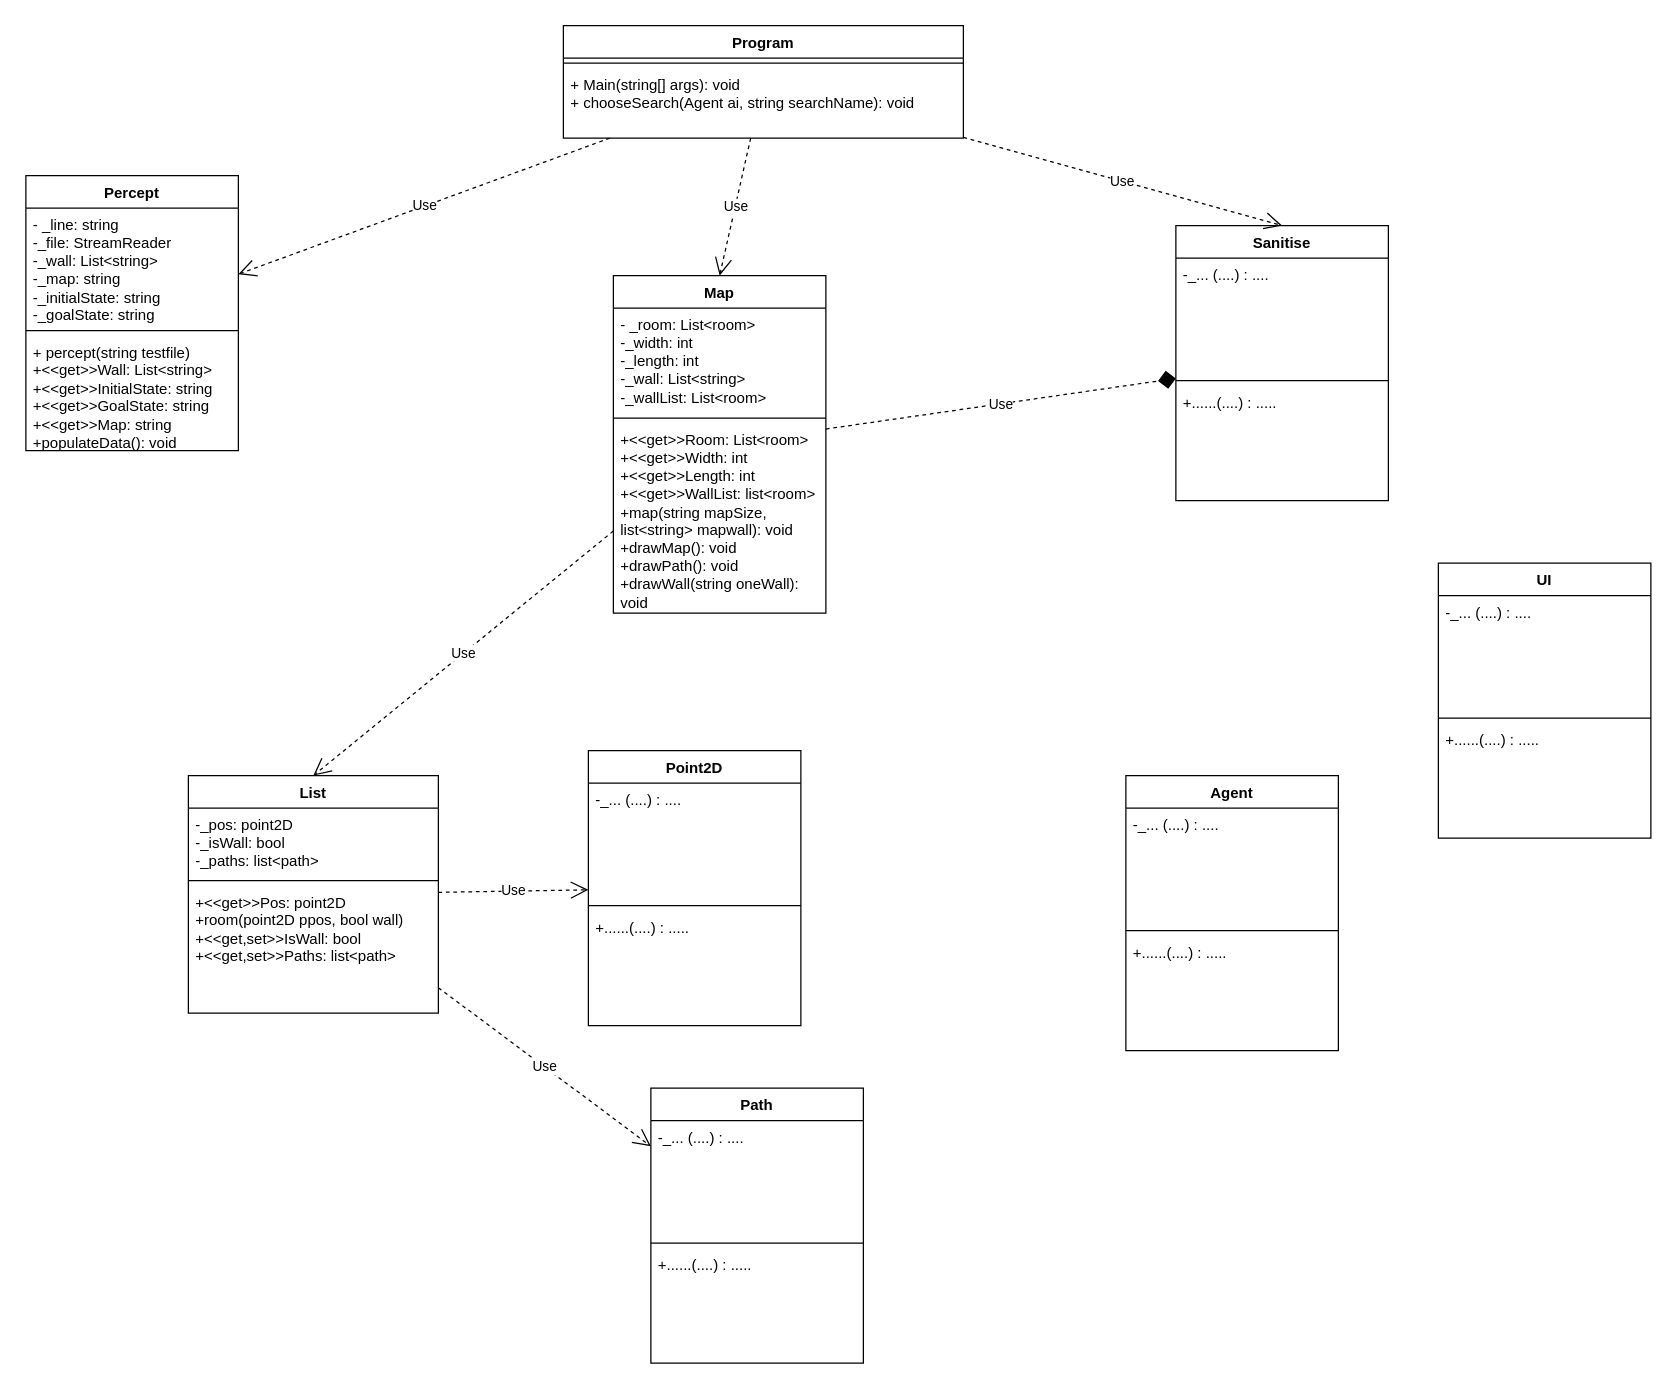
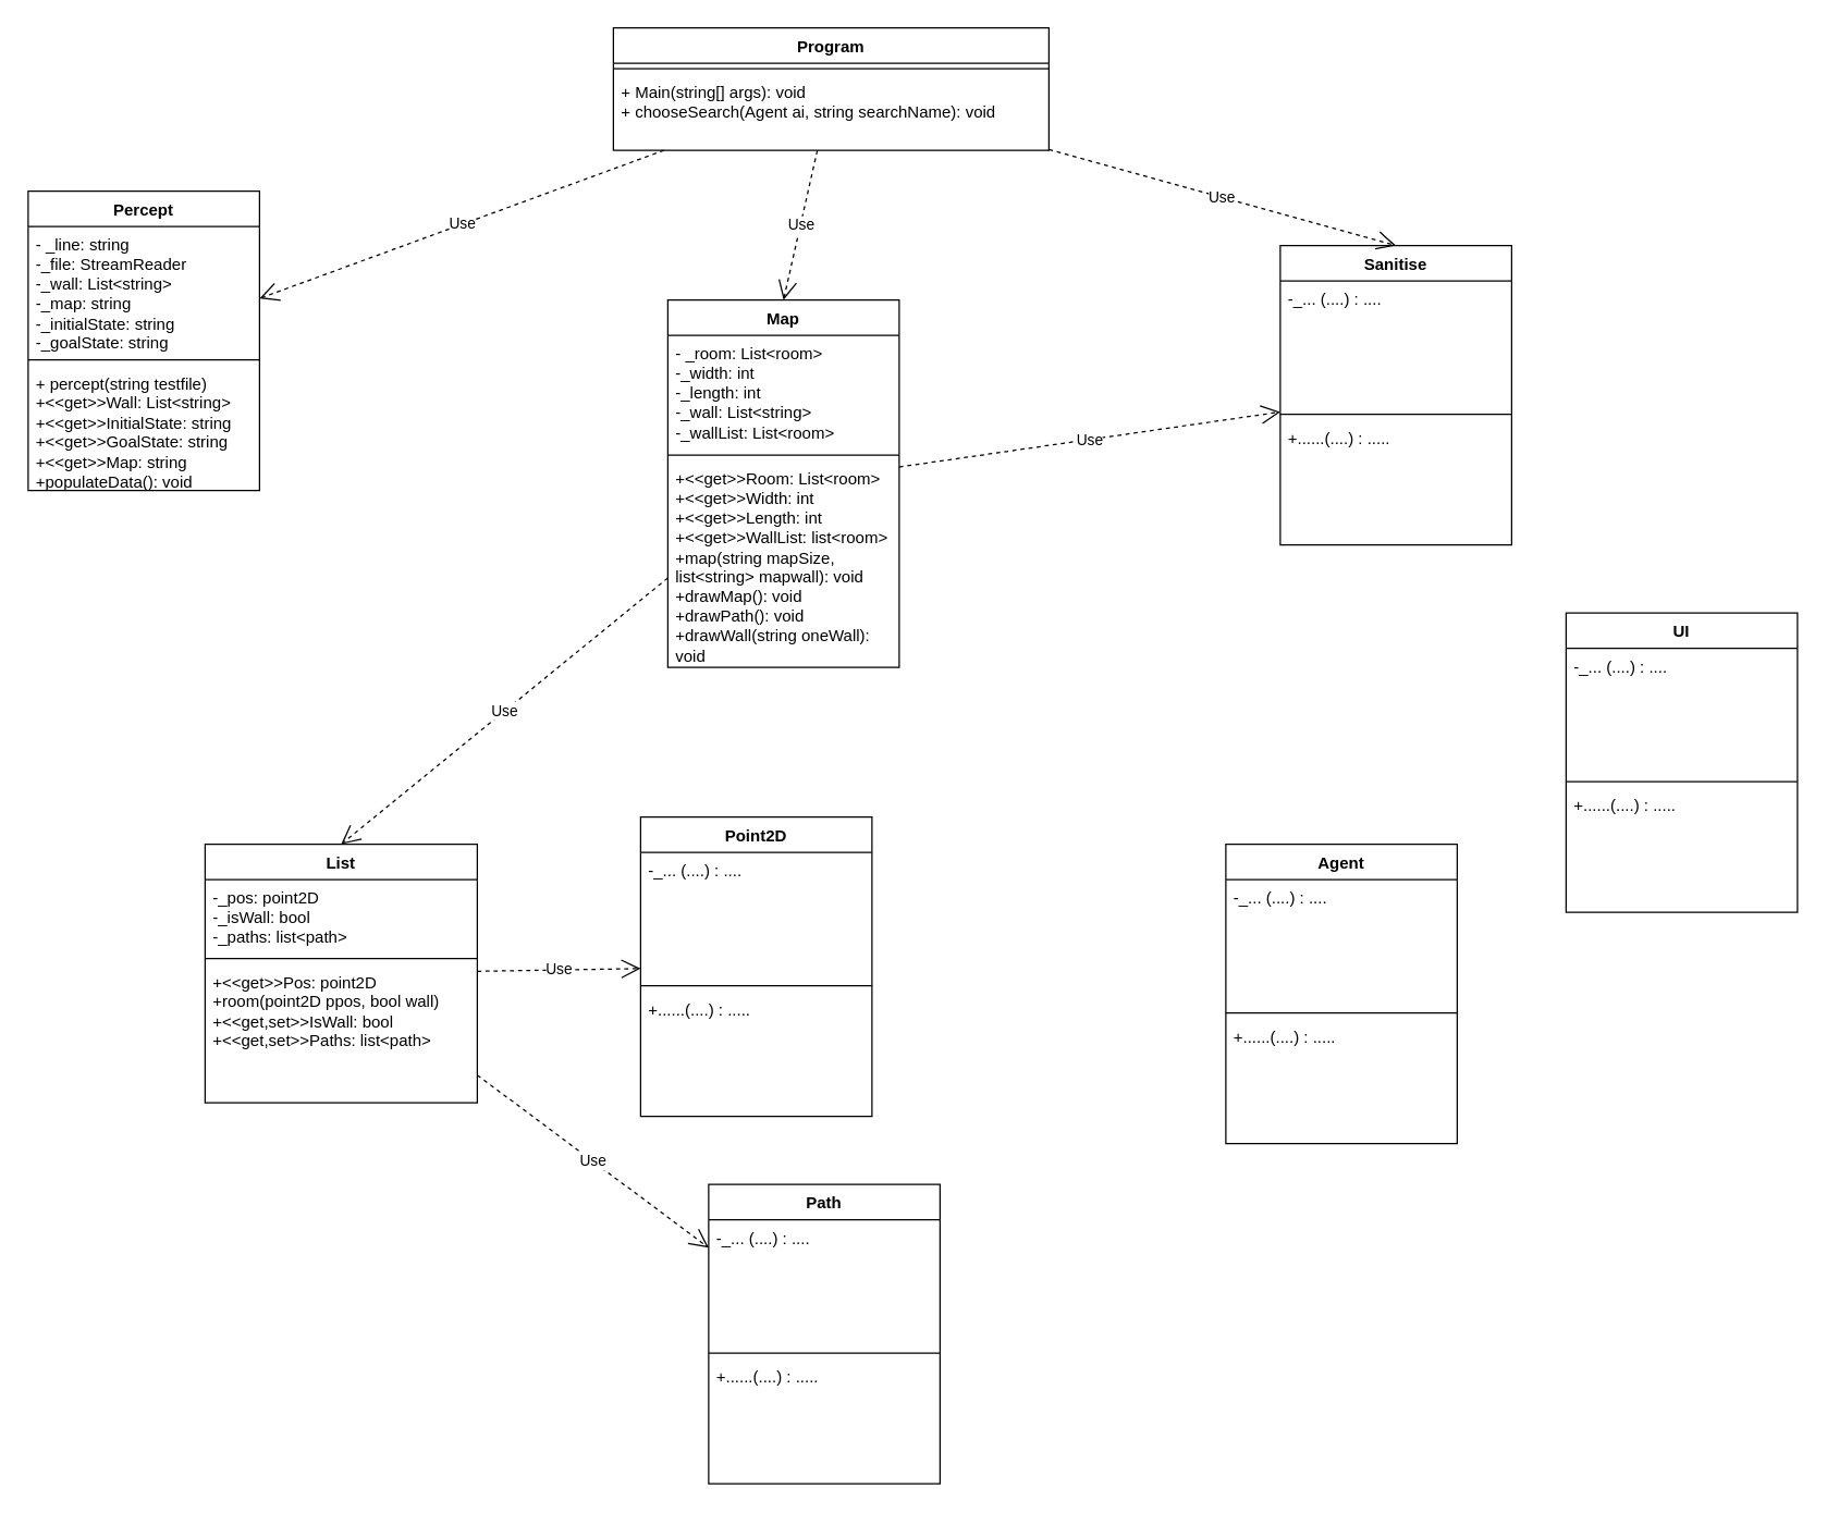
- <mxCell id="23" value="Use" style="endArrow=diamond;endSize=12;dashed=1;html=1;rounded=0;" edge="1" parent="1" source="10" target="19"><mxGeometry width="160" relative="1" as="geometry"><mxPoint x="560" y="399" as="sourcePoint" /><mxPoint x="455" y="490" as="targetPoint" /></mxGeometry></mxCell>
+ <mxCell id="23" value="Use" style="endArrow=open;endSize=12;dashed=1;html=1;rounded=0;" edge="1" parent="1" source="10" target="19"><mxGeometry width="160" relative="1" as="geometry"><mxPoint x="560" y="399" as="sourcePoint" /><mxPoint x="455" y="490" as="targetPoint" /></mxGeometry></mxCell>
